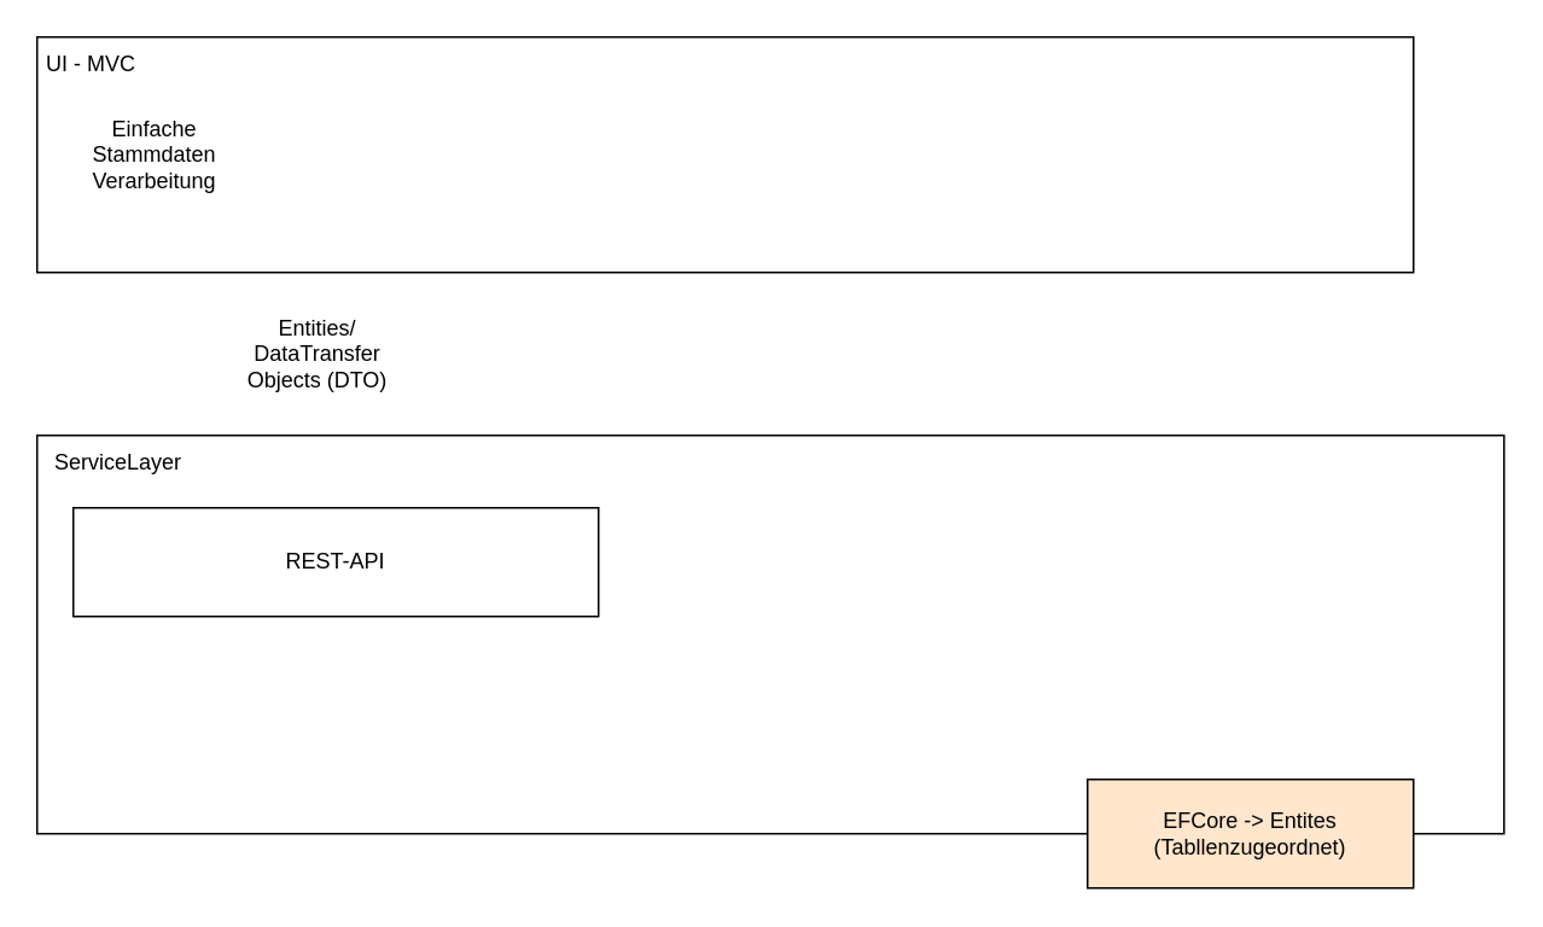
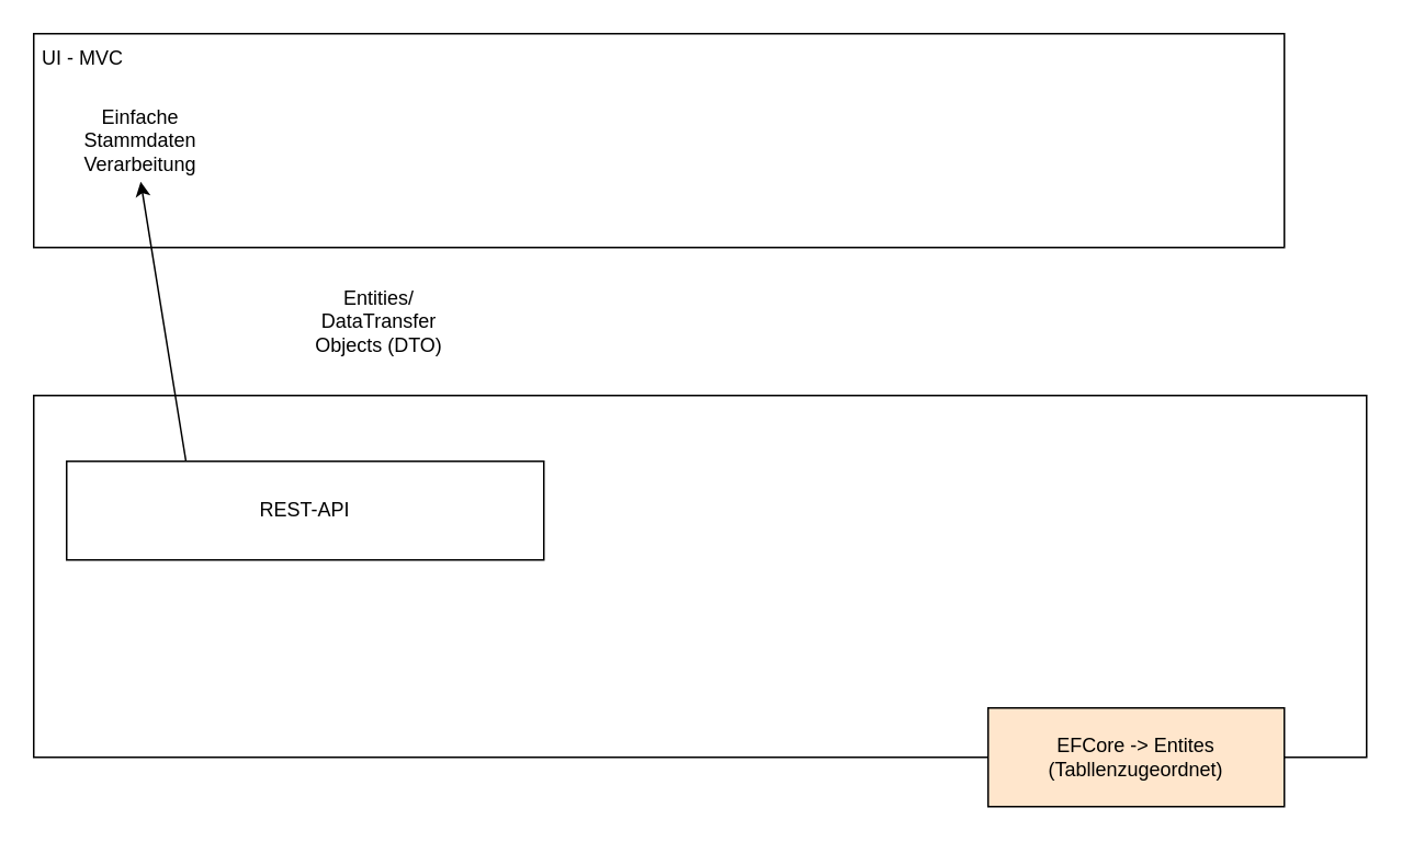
- <mxCell id="10" value="Entities/ DataTransfer Objects (DTO)" style="text;html=1;strokeColor=none;fillColor=none;align=center;verticalAlign=middle;whiteSpace=wrap;rounded=0;" vertex="1" parent="1"><mxGeometry x="120" y="180" width="110" height="30" as="geometry" /></mxCell>
+ <mxCell id="10" value="Entities/ DataTransfer Objects (DTO)" style="text;html=1;strokeColor=none;fillColor=none;align=center;verticalAlign=middle;whiteSpace=wrap;rounded=0;" vertex="1" parent="1"><mxGeometry x="175" y="180" width="110" height="30" as="geometry" /></mxCell>
+ <mxCell id="9" value="" style="endArrow=classic;html=1;rounded=0;exitX=0.25;exitY=0;exitDx=0;exitDy=0;entryX=0.5;entryY=1;entryDx=0;entryDy=0;" edge="1" parent="1" source="4" target="8"><mxGeometry width="50" height="50" relative="1" as="geometry"><mxPoint x="400" y="240" as="sourcePoint" /><mxPoint x="450" y="190" as="targetPoint" /></mxGeometry></mxCell>
- <mxCell id="3" value="ServiceLayer" style="text;html=1;strokeColor=none;fillColor=none;align=center;verticalAlign=middle;whiteSpace=wrap;rounded=0;" vertex="1" parent="1"><mxGeometry x="20" y="240" width="90" height="30" as="geometry" /></mxCell>
